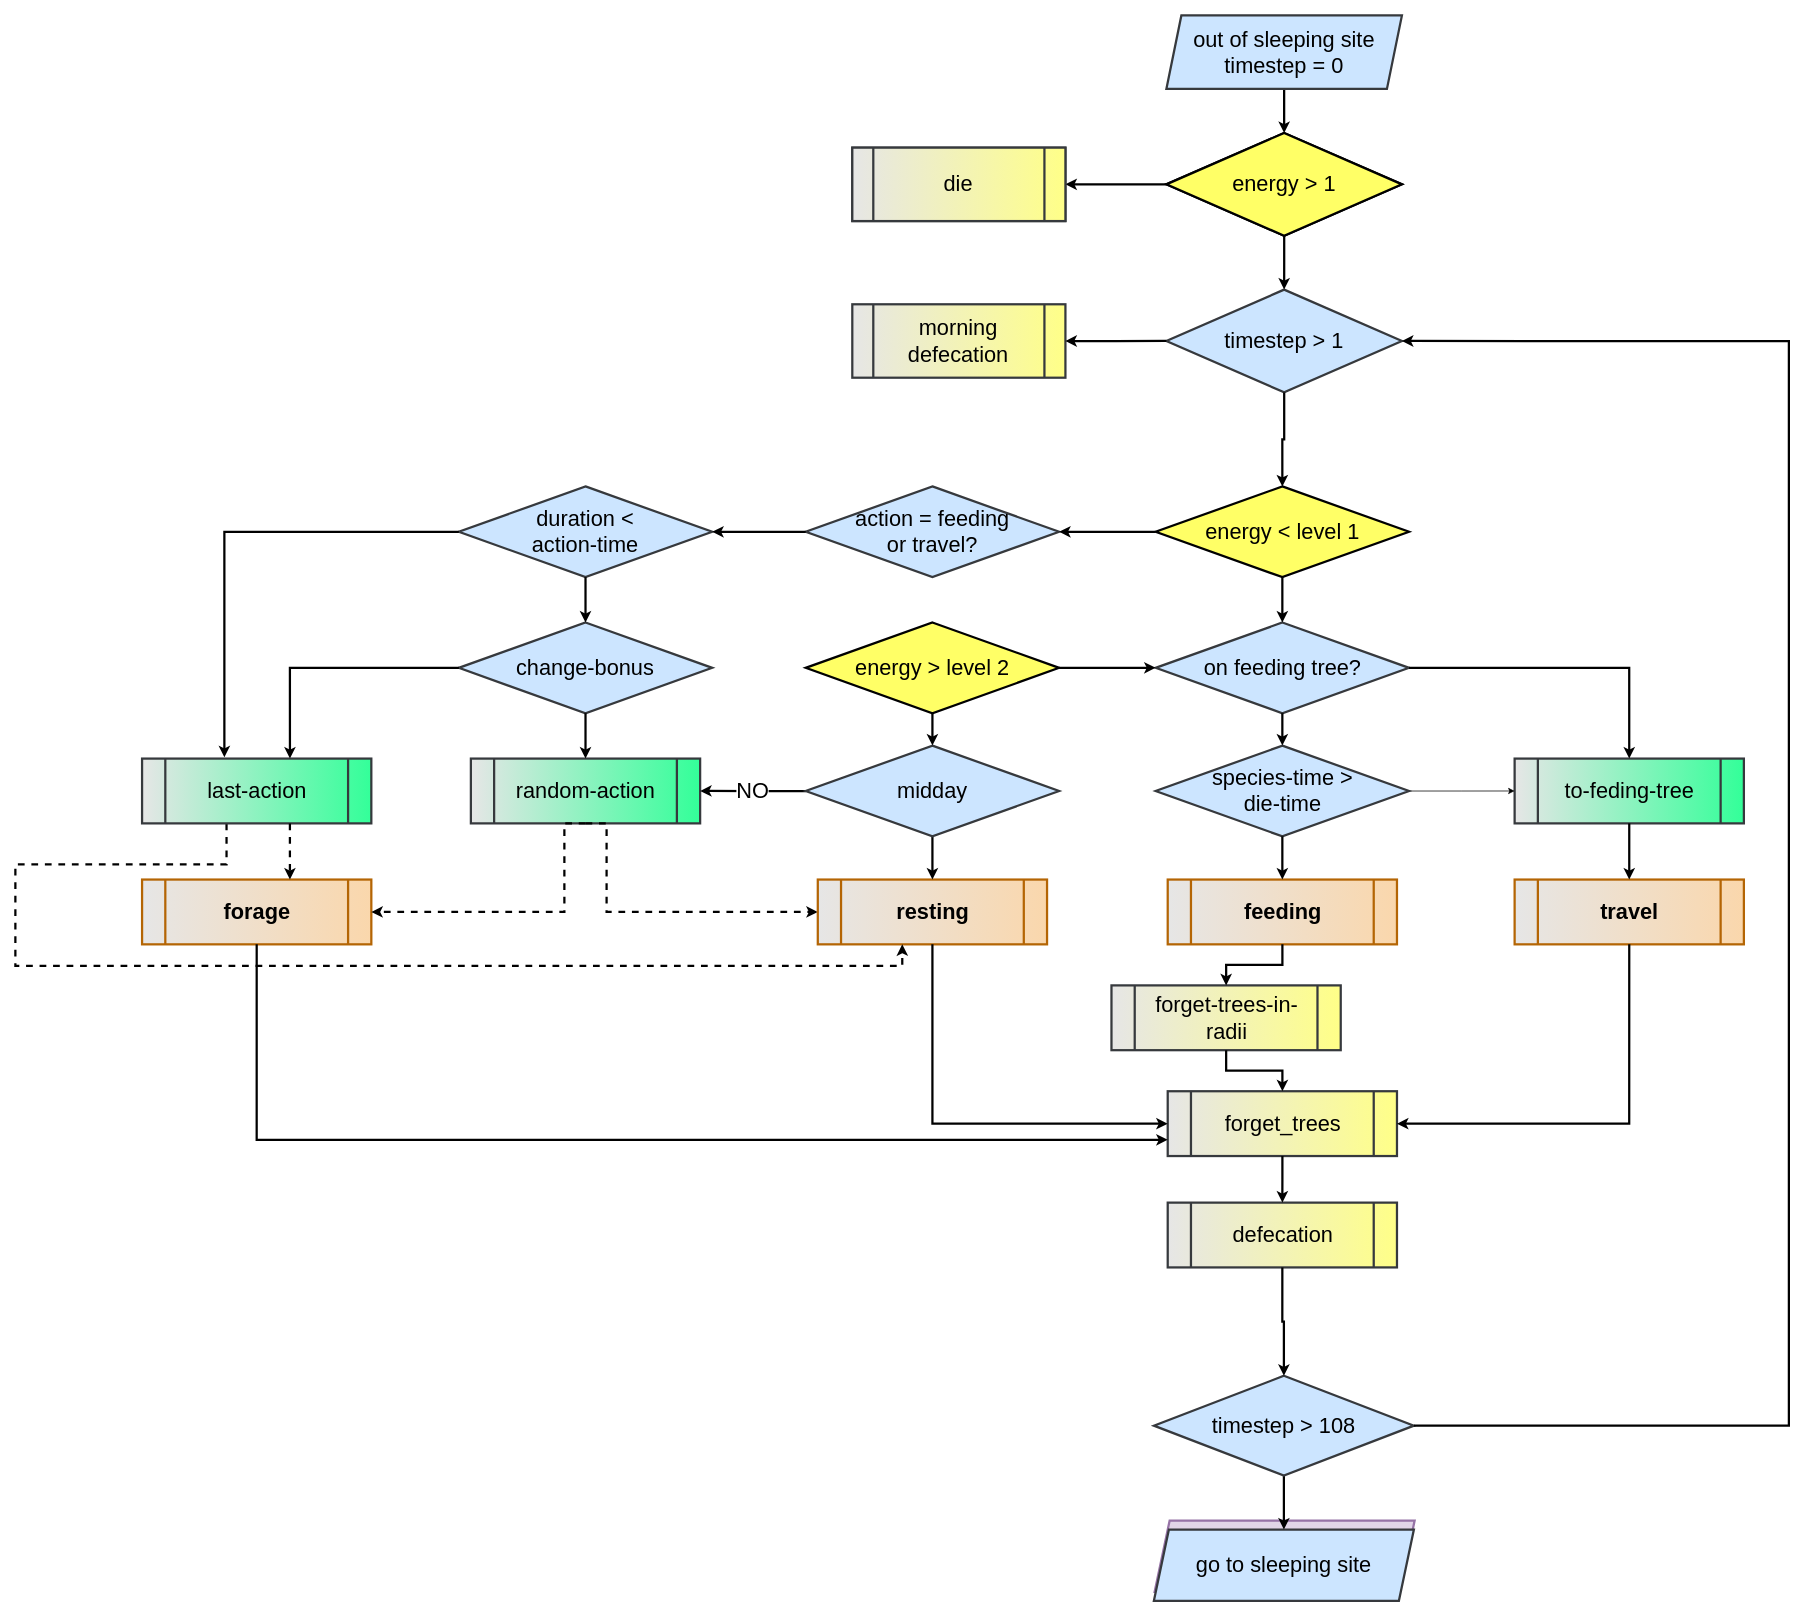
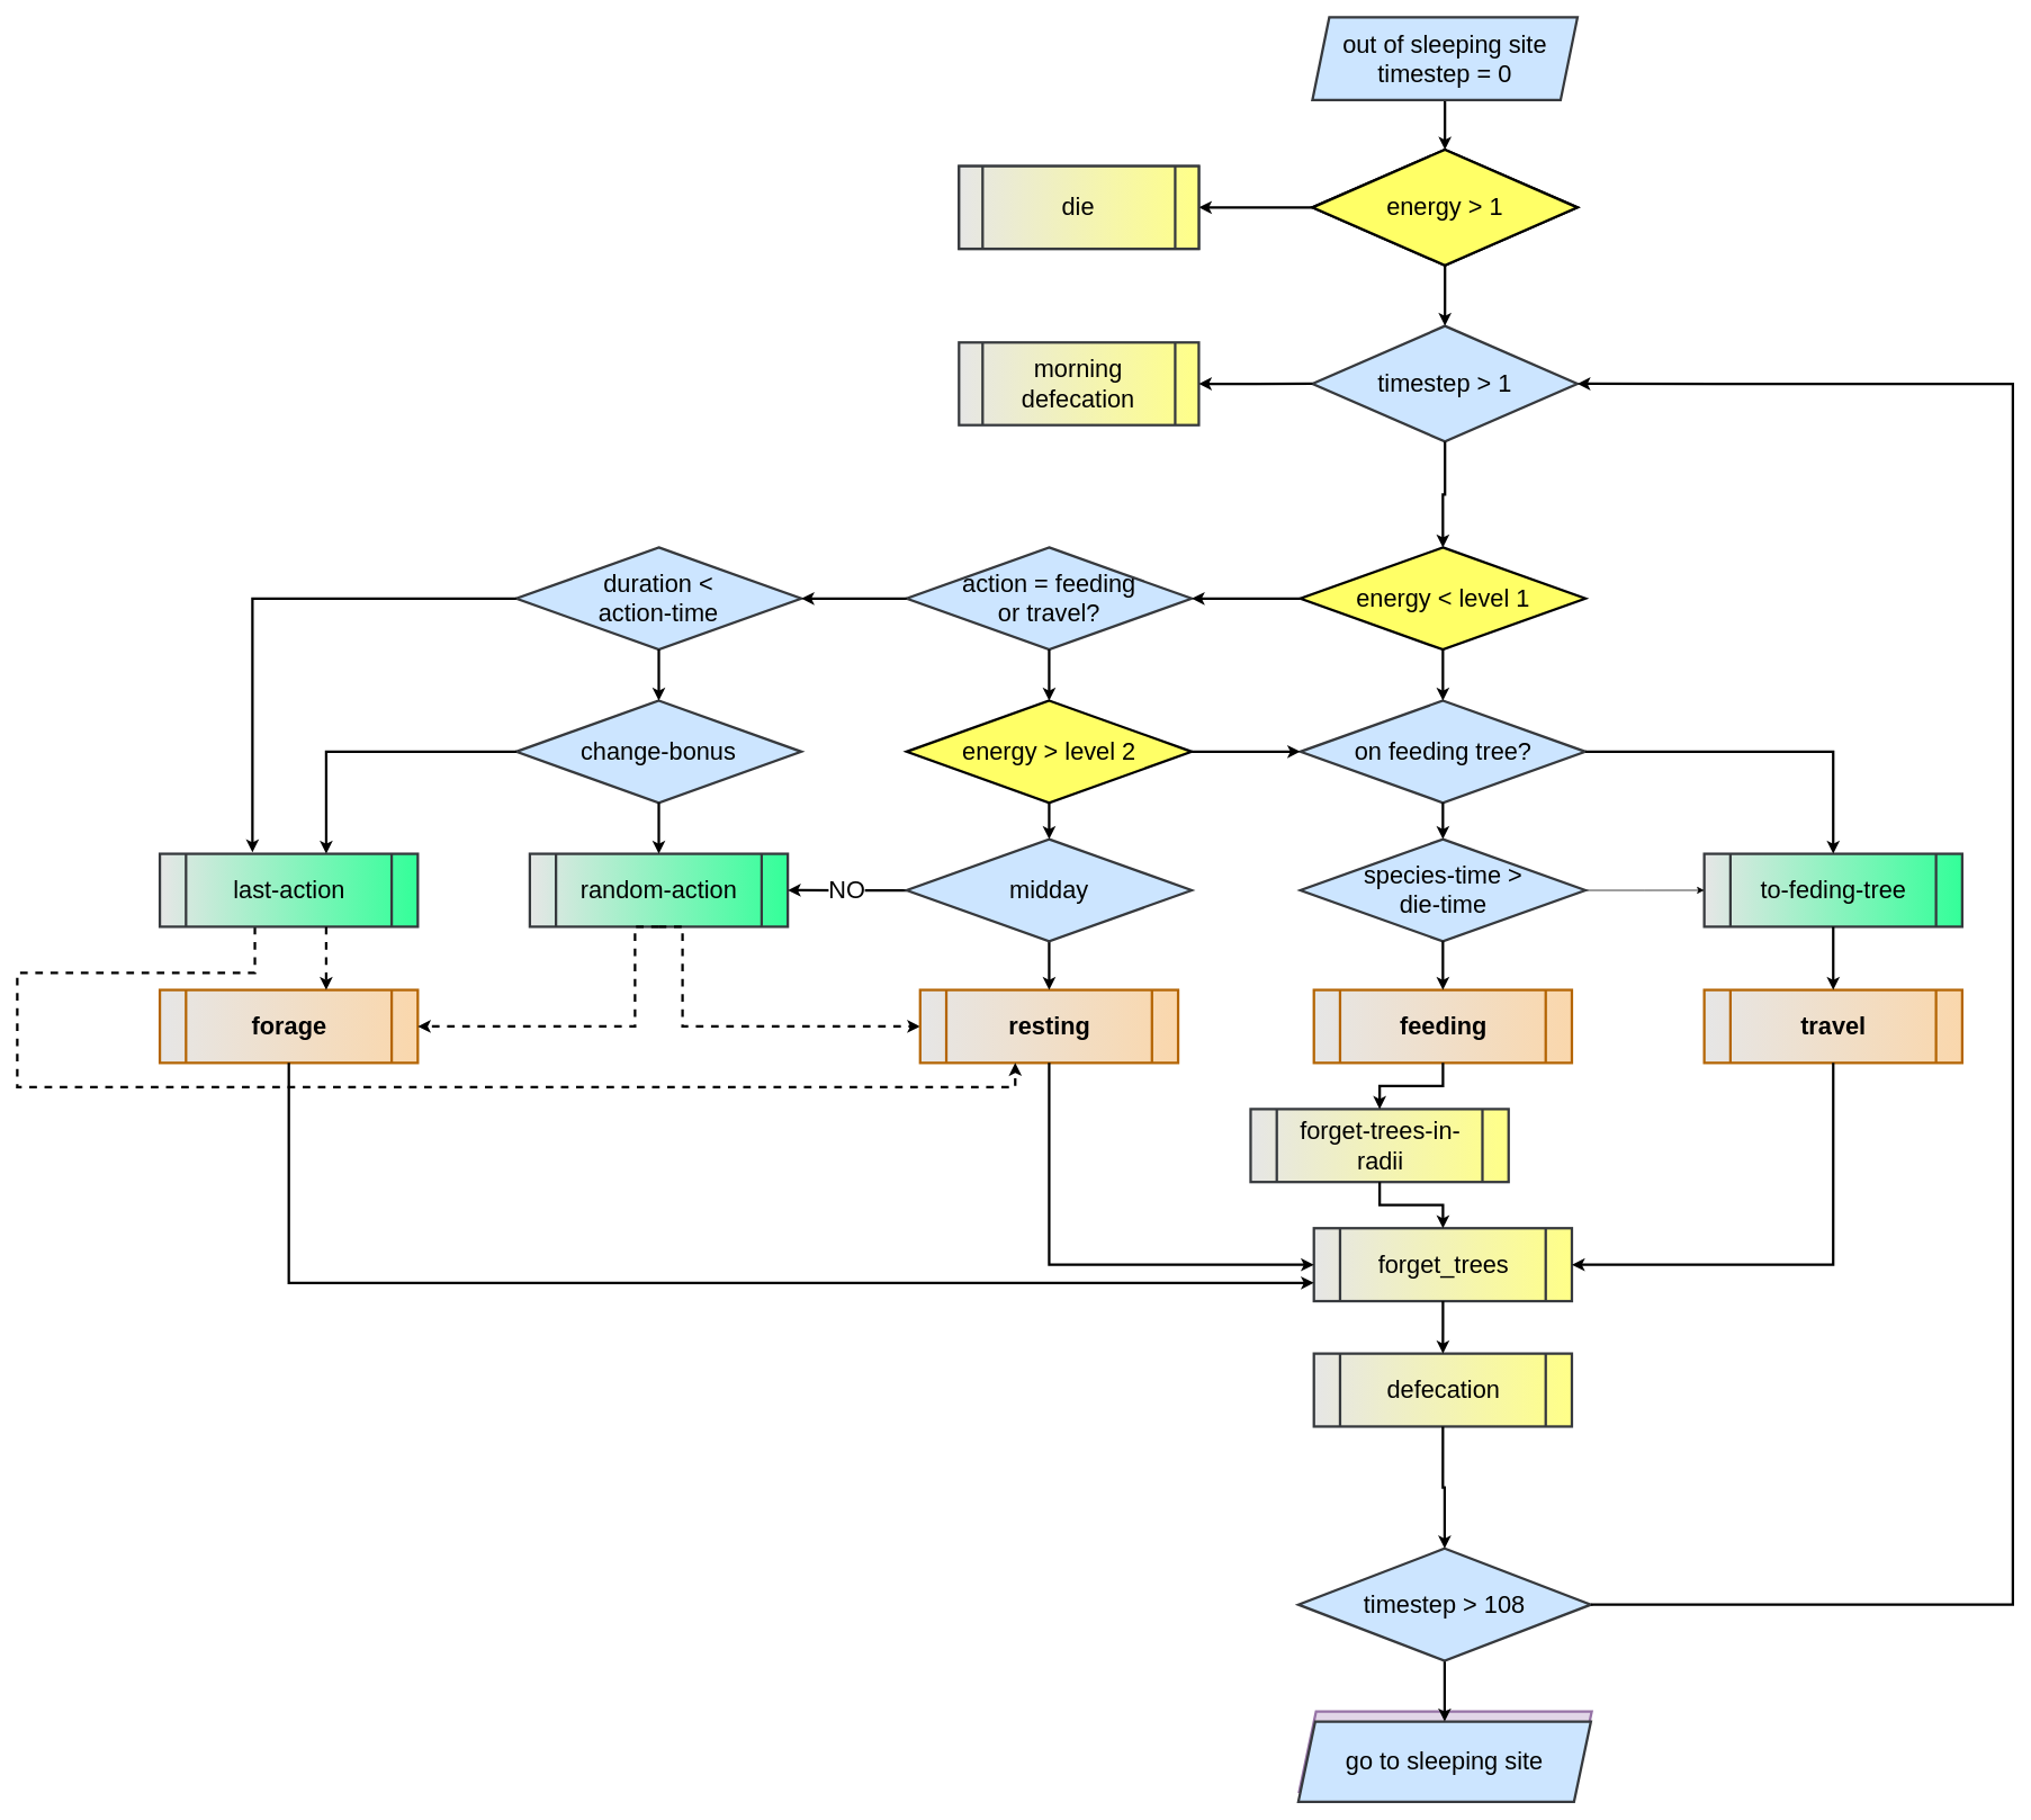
+ <mxCell id="35" value="" style="edgeStyle=orthogonalEdgeStyle;rounded=0;orthogonalLoop=1;jettySize=auto;html=1;fontSize=29;strokeWidth=3;" parent="24" source="26" target="34" edge="1"><mxGeometry relative="1" as="geometry" /></mxCell>
